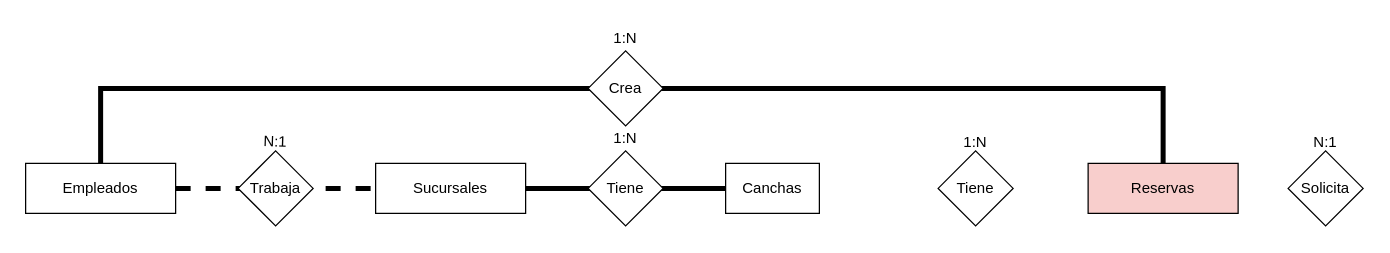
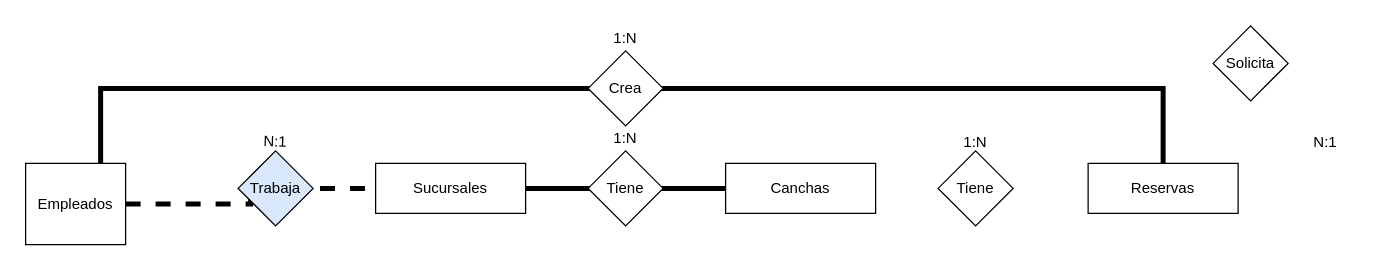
- <mxCell id="8" value="Empleados" style="rounded=0;whiteSpace=wrap;html=1;" parent="1" vertex="1"><mxGeometry x="20" y="130" width="120" height="40" as="geometry" /></mxCell>
+ <mxCell id="8" value="Empleados" style="rounded=0;whiteSpace=wrap;html=1;" parent="1" vertex="1"><mxGeometry x="20" y="130" width="80" height="65" as="geometry" /></mxCell>
- <mxCell id="12" value="Trabaja" style="rhombus;whiteSpace=wrap;html=1;" parent="1" vertex="1"><mxGeometry x="190" y="120" width="60" height="60" as="geometry" /></mxCell>
+ <mxCell id="12" value="Trabaja" style="rhombus;whiteSpace=wrap;html=1;fillColor=#dae8fc;" parent="1" vertex="1"><mxGeometry x="190" y="120" width="60" height="60" as="geometry" /></mxCell>
- <mxCell id="4" value="Canchas" style="rounded=0;whiteSpace=wrap;html=1;" parent="1" vertex="1"><mxGeometry x="580" y="130" width="75" height="40" as="geometry" /></mxCell>
+ <mxCell id="4" value="Canchas" style="rounded=0;whiteSpace=wrap;html=1;" parent="1" vertex="1"><mxGeometry x="580" y="130" width="120" height="40" as="geometry" /></mxCell>
- <mxCell id="5" value="Reservas" style="rounded=0;whiteSpace=wrap;html=1;fillColor=#f8cecc;" parent="1" vertex="1"><mxGeometry x="870" y="130" width="120" height="40" as="geometry" /></mxCell>
+ <mxCell id="5" value="Reservas" style="rounded=0;whiteSpace=wrap;html=1;" parent="1" vertex="1"><mxGeometry x="870" y="130" width="120" height="40" as="geometry" /></mxCell>
- <mxCell id="9" value="Solicita" style="rhombus;whiteSpace=wrap;html=1;" parent="1" vertex="1"><mxGeometry x="1030" y="120" width="60" height="60" as="geometry" /></mxCell>
+ <mxCell id="9" value="Solicita" style="rhombus;whiteSpace=wrap;html=1;" parent="1" vertex="1"><mxGeometry x="970" y="20" width="60" height="60" as="geometry" /></mxCell>
